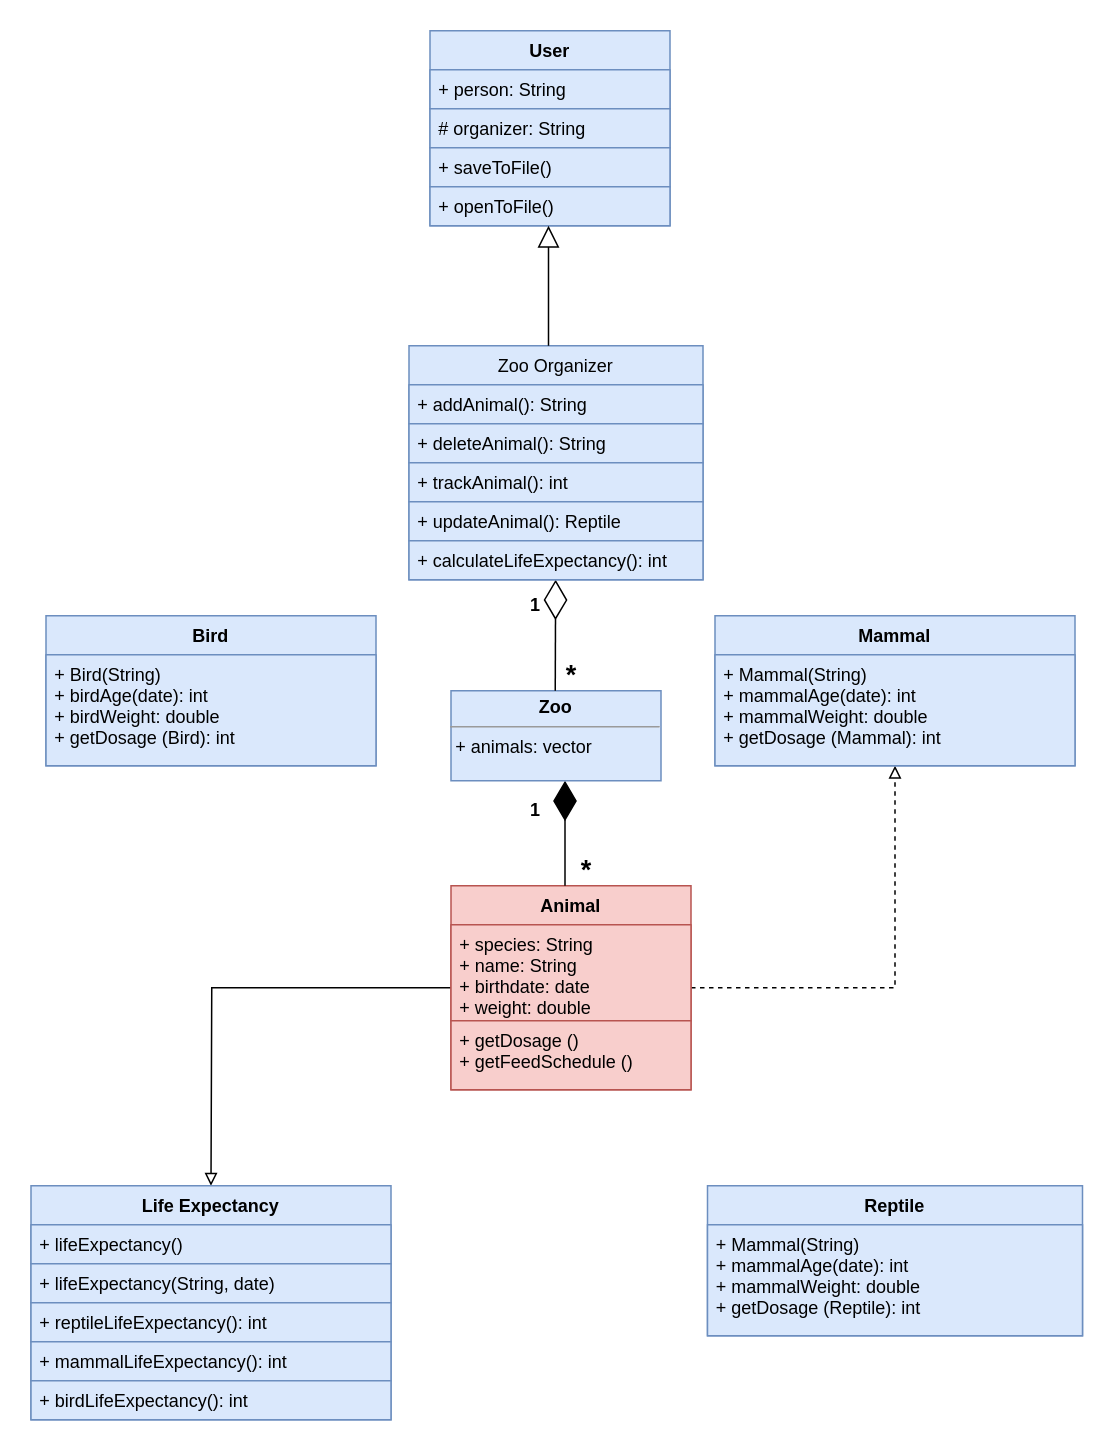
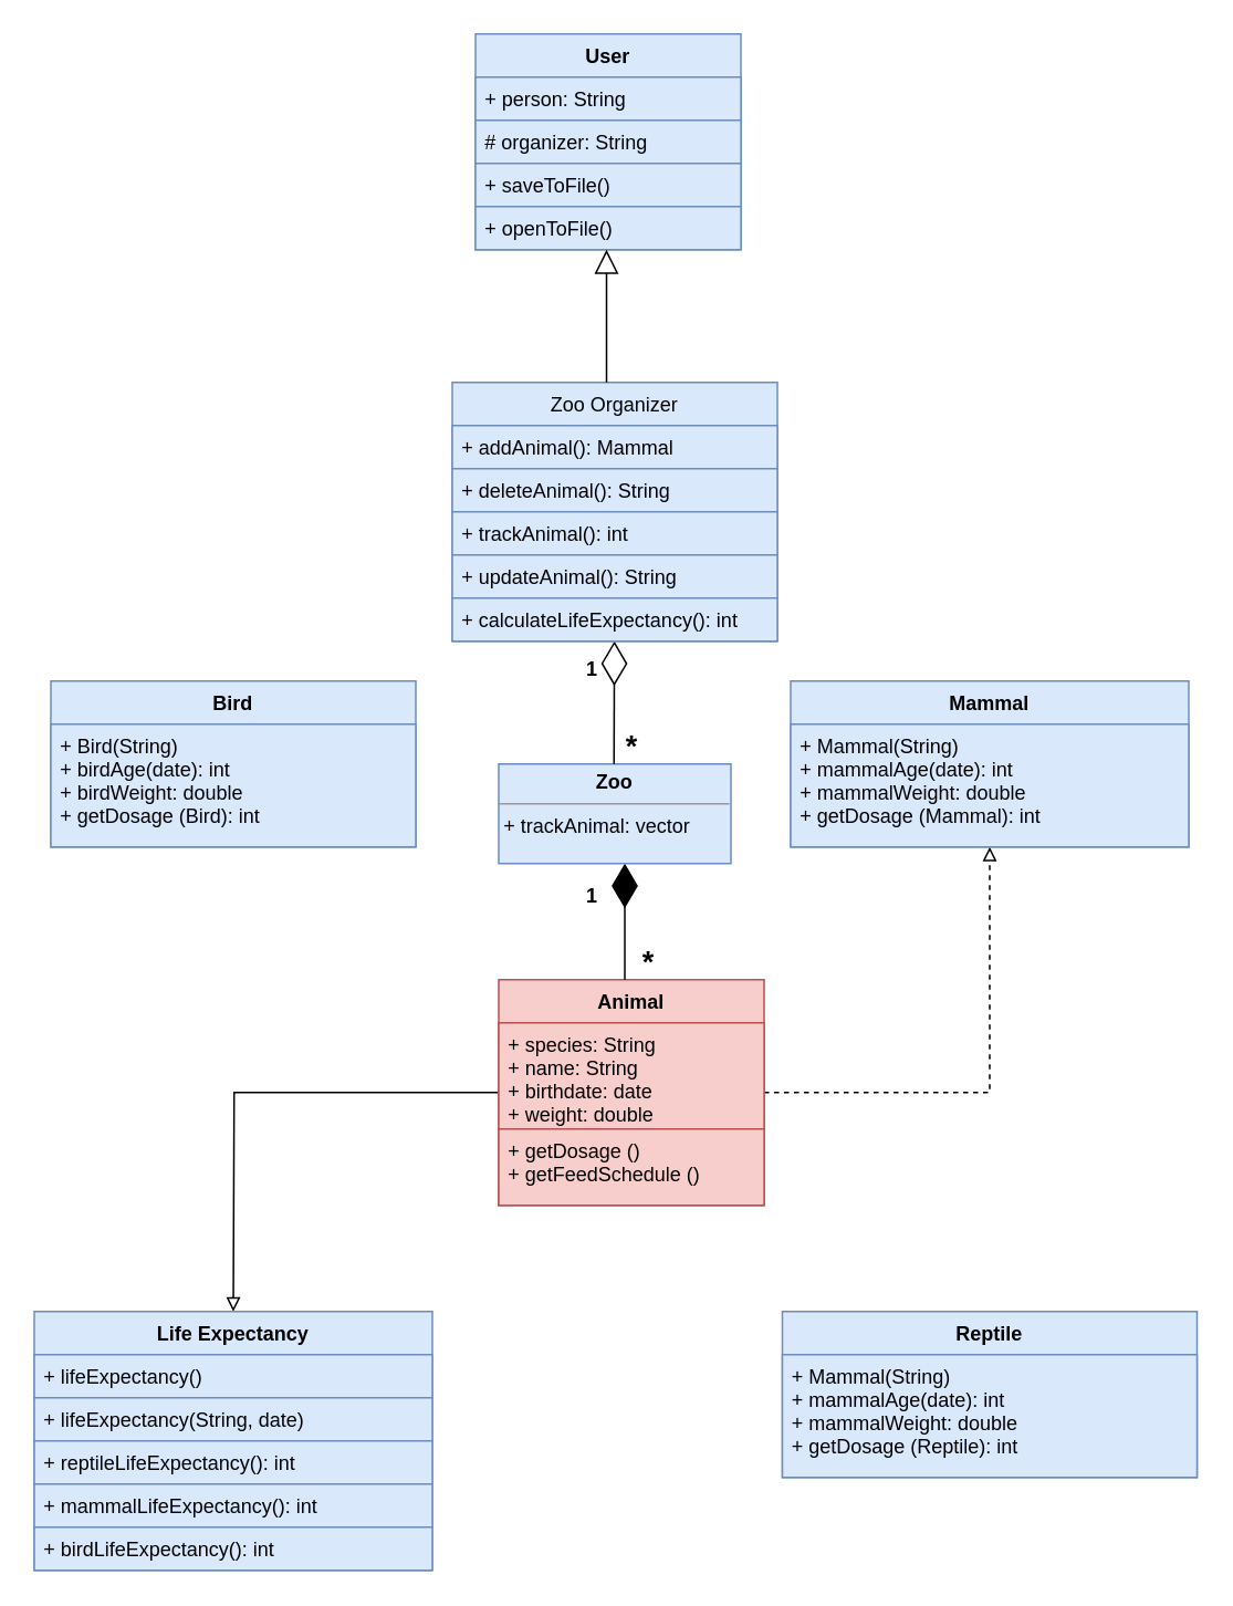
- <mxCell id="17" value="+ addAnimal(): String" style="text;strokeColor=#6c8ebf;fillColor=#dae8fc;align=left;verticalAlign=top;spacingLeft=4;spacingRight=4;overflow=hidden;rotatable=0;points=[[0,0.5],[1,0.5]];portConstraint=eastwest;" vertex="1" parent="16"><mxGeometry y="26" width="196" height="26" as="geometry" /></mxCell>
+ <mxCell id="17" value="+ addAnimal(): Mammal" style="text;strokeColor=#6c8ebf;fillColor=#dae8fc;align=left;verticalAlign=top;spacingLeft=4;spacingRight=4;overflow=hidden;rotatable=0;points=[[0,0.5],[1,0.5]];portConstraint=eastwest;" vertex="1" parent="16"><mxGeometry y="26" width="196" height="26" as="geometry" /></mxCell>
- <mxCell id="20" value="+ updateAnimal(): Reptile" style="text;strokeColor=#6c8ebf;fillColor=#dae8fc;align=left;verticalAlign=top;spacingLeft=4;spacingRight=4;overflow=hidden;rotatable=0;points=[[0,0.5],[1,0.5]];portConstraint=eastwest;" vertex="1" parent="16"><mxGeometry y="104" width="196" height="26" as="geometry" /></mxCell>
+ <mxCell id="20" value="+ updateAnimal(): String" style="text;strokeColor=#6c8ebf;fillColor=#dae8fc;align=left;verticalAlign=top;spacingLeft=4;spacingRight=4;overflow=hidden;rotatable=0;points=[[0,0.5],[1,0.5]];portConstraint=eastwest;" vertex="1" parent="16"><mxGeometry y="104" width="196" height="26" as="geometry" /></mxCell>
- <mxCell id="14" value="&lt;p style=&quot;margin: 0px ; margin-top: 4px ; text-align: center&quot;&gt;&lt;b&gt;Zoo&lt;/b&gt;&lt;/p&gt;&lt;hr size=&quot;1&quot;&gt;&lt;div style=&quot;height: 2px&quot;&gt;&amp;nbsp;+&amp;nbsp;animals: vector&lt;/div&gt;" style="verticalAlign=top;align=left;overflow=fill;fontSize=12;fontFamily=Helvetica;html=1;fillColor=#dae8fc;strokeColor=#6c8ebf;" vertex="1" parent="1"><mxGeometry x="300" y="460" width="140" height="60" as="geometry" /></mxCell>
+ <mxCell id="14" value="&lt;p style=&quot;margin: 0px ; margin-top: 4px ; text-align: center&quot;&gt;&lt;b&gt;Zoo&lt;/b&gt;&lt;/p&gt;&lt;hr size=&quot;1&quot;&gt;&lt;div style=&quot;height: 2px&quot;&gt;&amp;nbsp;+&amp;nbsp;trackAnimal: vector&lt;/div&gt;" style="verticalAlign=top;align=left;overflow=fill;fontSize=12;fontFamily=Helvetica;html=1;fillColor=#dae8fc;strokeColor=#6c8ebf;" vertex="1" parent="1"><mxGeometry x="300" y="460" width="140" height="60" as="geometry" /></mxCell>
